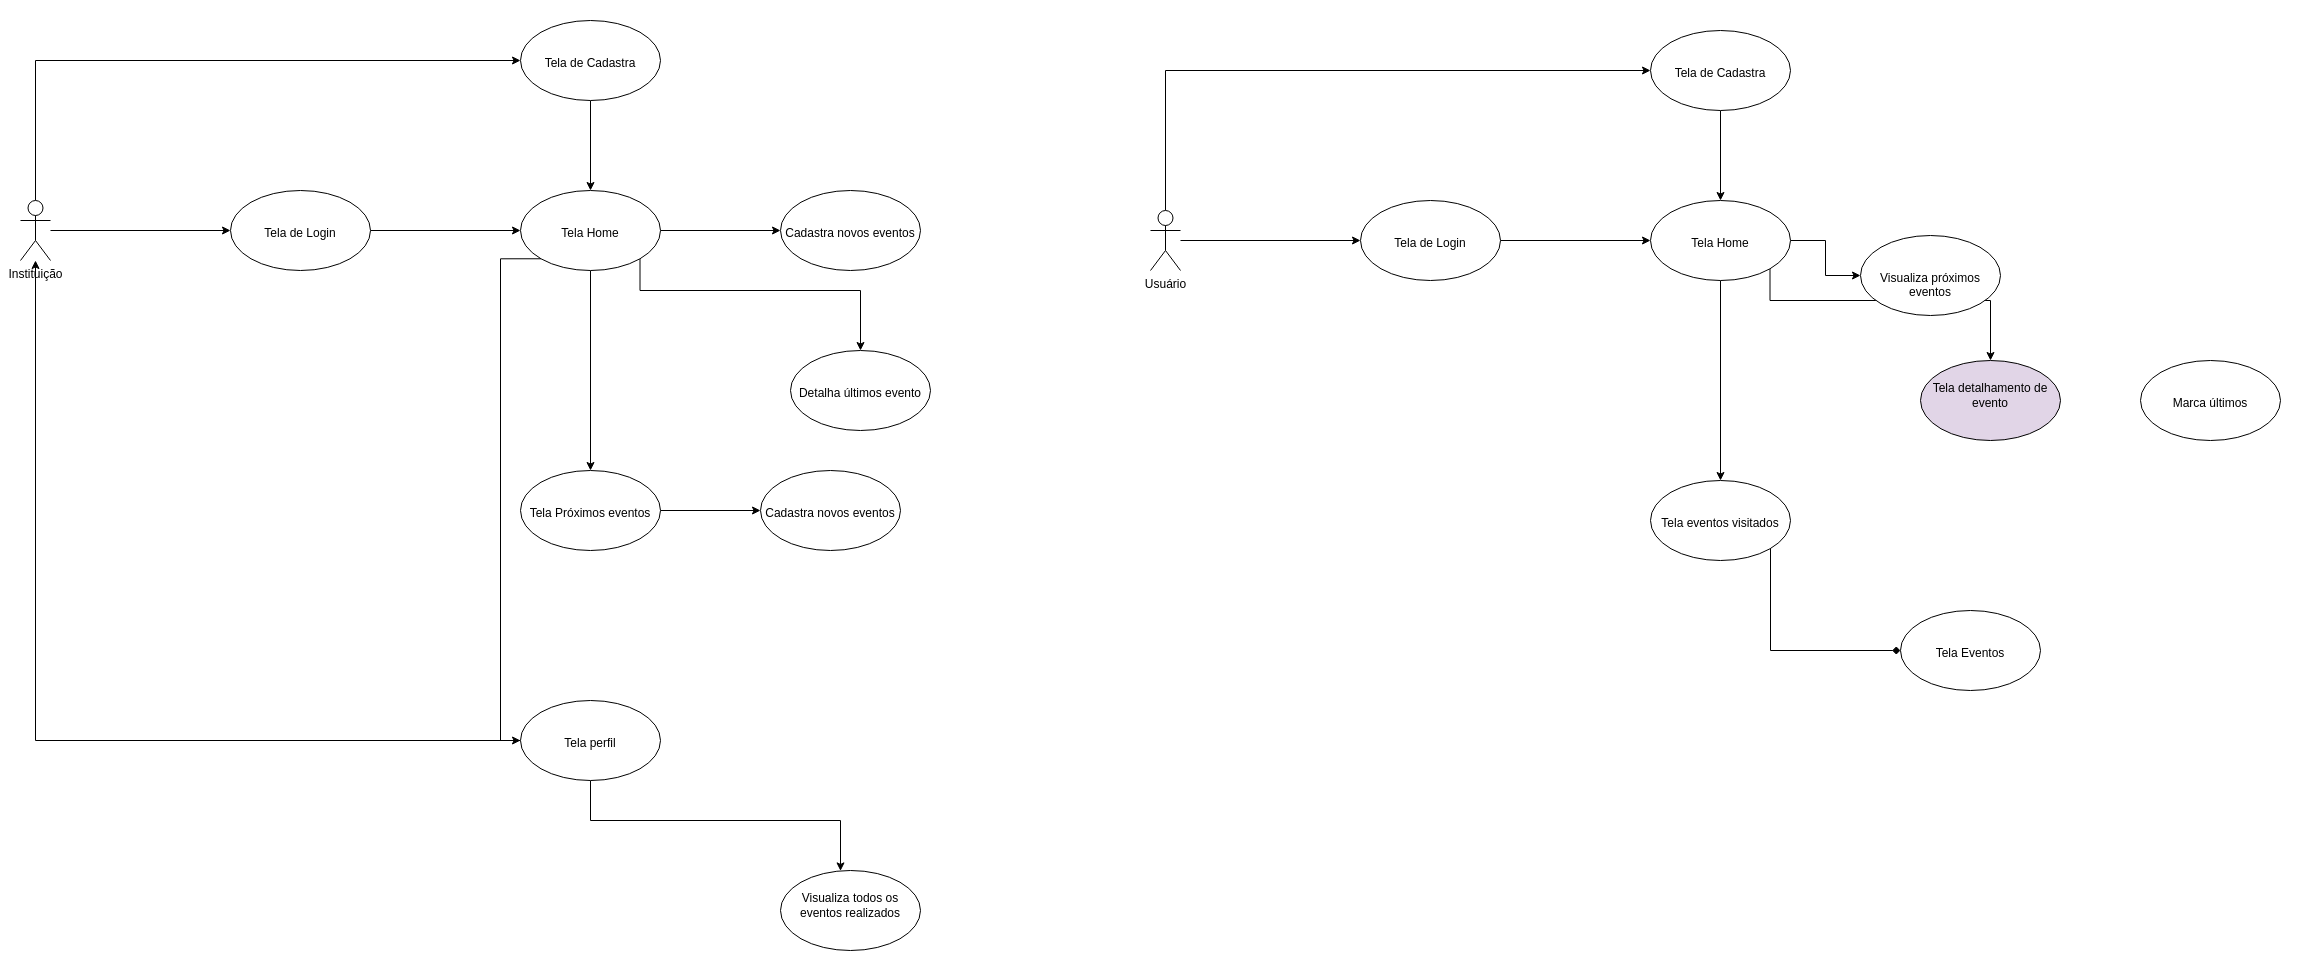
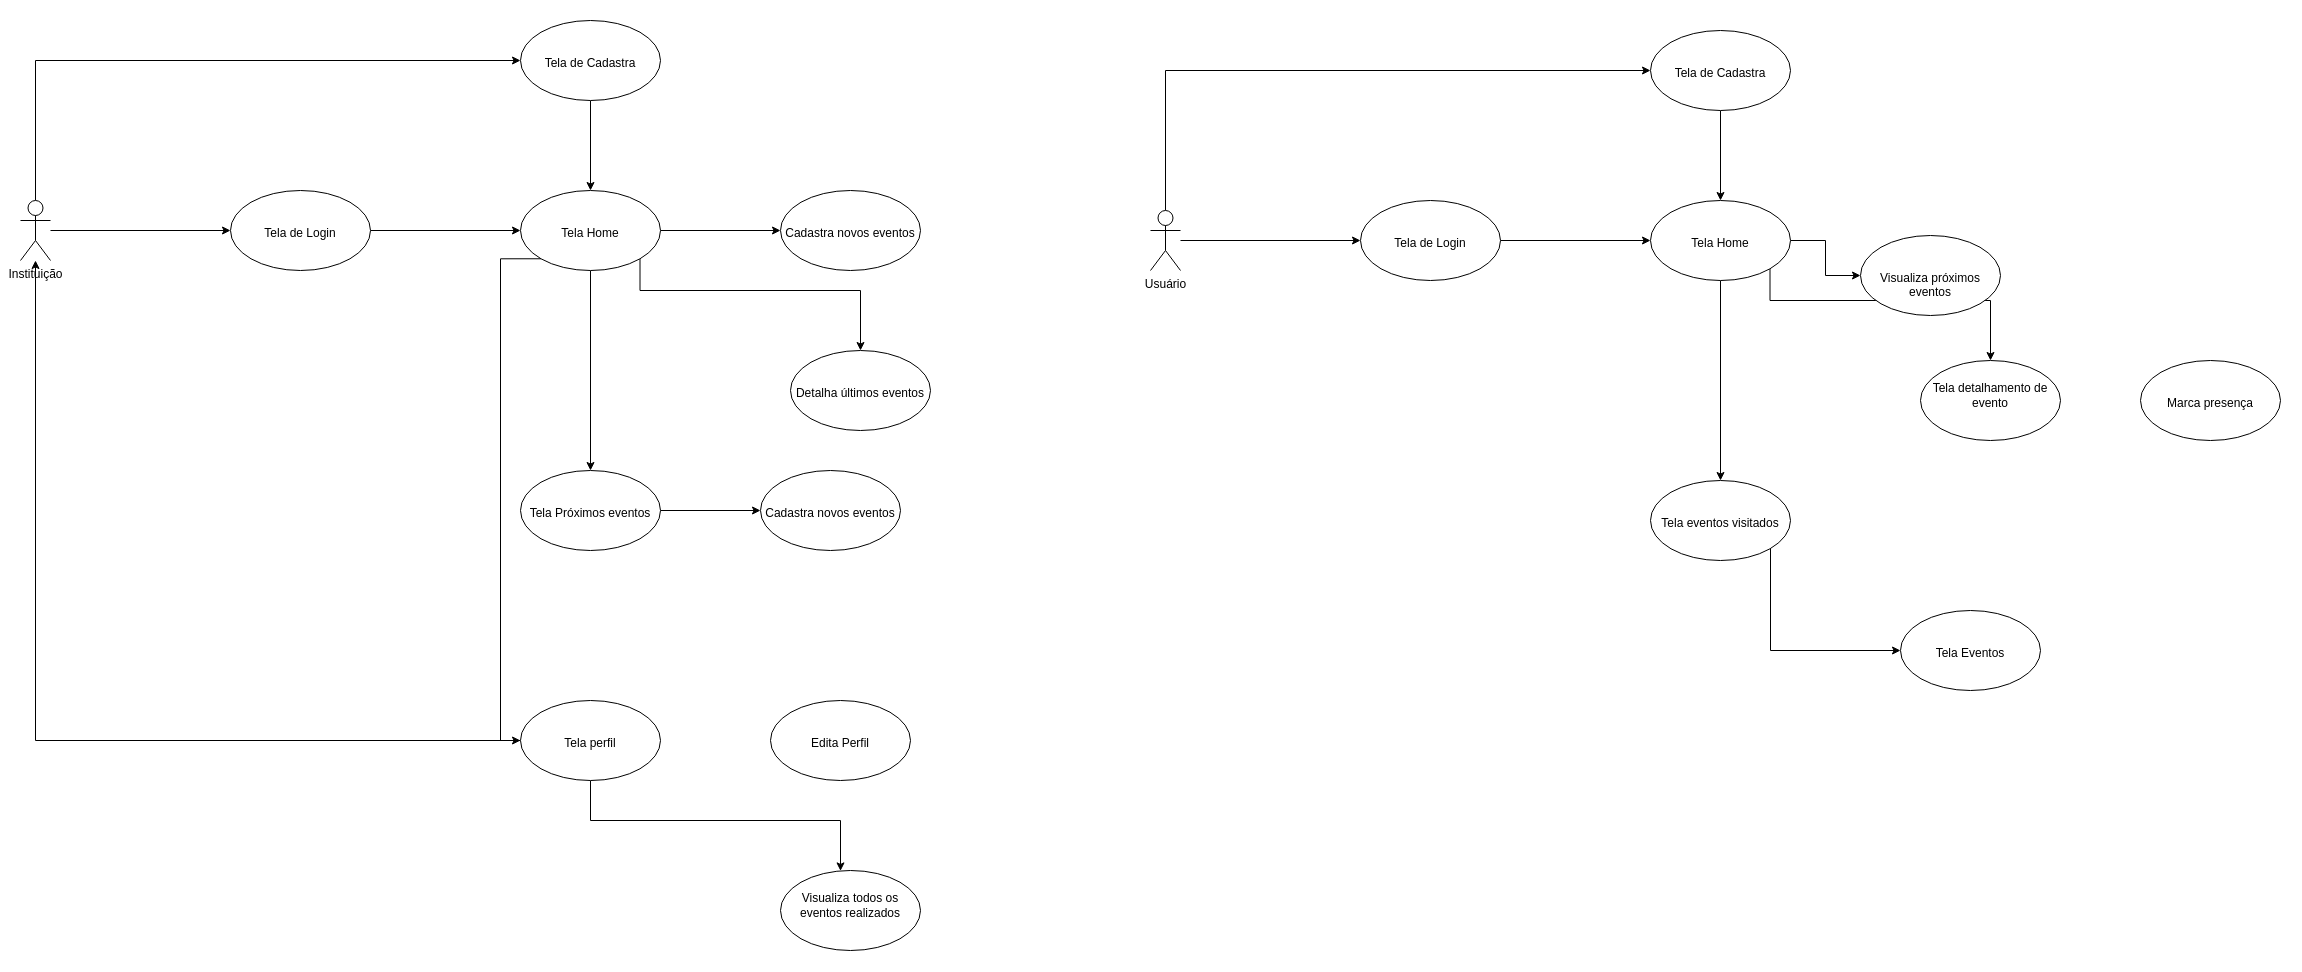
- <mxCell id="15" value="&lt;br&gt;&lt;br&gt;Detalha últimos evento" style="ellipse;whiteSpace=wrap;html=1;verticalAlign=top;" vertex="1" parent="1"><mxGeometry x="790" y="350" width="140" height="80" as="geometry" /></mxCell>
+ <mxCell id="15" value="&lt;br&gt;&lt;br&gt;Detalha últimos eventos" style="ellipse;whiteSpace=wrap;html=1;verticalAlign=top;" vertex="1" parent="1"><mxGeometry x="790" y="350" width="140" height="80" as="geometry" /></mxCell>
- <mxCell id="40" value="&lt;br&gt;&lt;br&gt;Marca últimos" style="ellipse;whiteSpace=wrap;html=1;verticalAlign=top;" vertex="1" parent="1"><mxGeometry x="2140" y="360" width="140" height="80" as="geometry" /></mxCell>
+ <mxCell id="40" value="&lt;br&gt;&lt;br&gt;Marca presença" style="ellipse;whiteSpace=wrap;html=1;verticalAlign=top;" vertex="1" parent="1"><mxGeometry x="2140" y="360" width="140" height="80" as="geometry" /></mxCell>
- <mxCell id="36" value="&lt;br&gt;Tela detalhamento de evento" style="ellipse;whiteSpace=wrap;html=1;verticalAlign=top;fillColor=#e1d5e7;" vertex="1" parent="1"><mxGeometry x="1920" y="360" width="140" height="80" as="geometry" /></mxCell>
+ <mxCell id="36" value="&lt;br&gt;Tela detalhamento de evento" style="ellipse;whiteSpace=wrap;html=1;verticalAlign=top;" vertex="1" parent="1"><mxGeometry x="1920" y="360" width="140" height="80" as="geometry" /></mxCell>
- <mxCell id="37" value="" style="edgeStyle=orthogonalEdgeStyle;rounded=0;orthogonalLoop=1;jettySize=auto;html=1;endArrow=diamond;" edge="1" parent="1" source="38" target="39"><mxGeometry relative="1" as="geometry"><Array as="points"><mxPoint x="1770" y="650" /></Array></mxGeometry></mxCell>
+ <mxCell id="37" value="" style="edgeStyle=orthogonalEdgeStyle;rounded=0;orthogonalLoop=1;jettySize=auto;html=1;" edge="1" parent="1" source="38" target="39"><mxGeometry relative="1" as="geometry"><Array as="points"><mxPoint x="1770" y="650" /></Array></mxGeometry></mxCell>
+ <mxCell id="22" value="&lt;br&gt;&lt;br&gt;Edita Perfil" style="ellipse;whiteSpace=wrap;html=1;verticalAlign=top;" vertex="1" parent="1"><mxGeometry x="770" y="700" width="140" height="80" as="geometry" /></mxCell>
